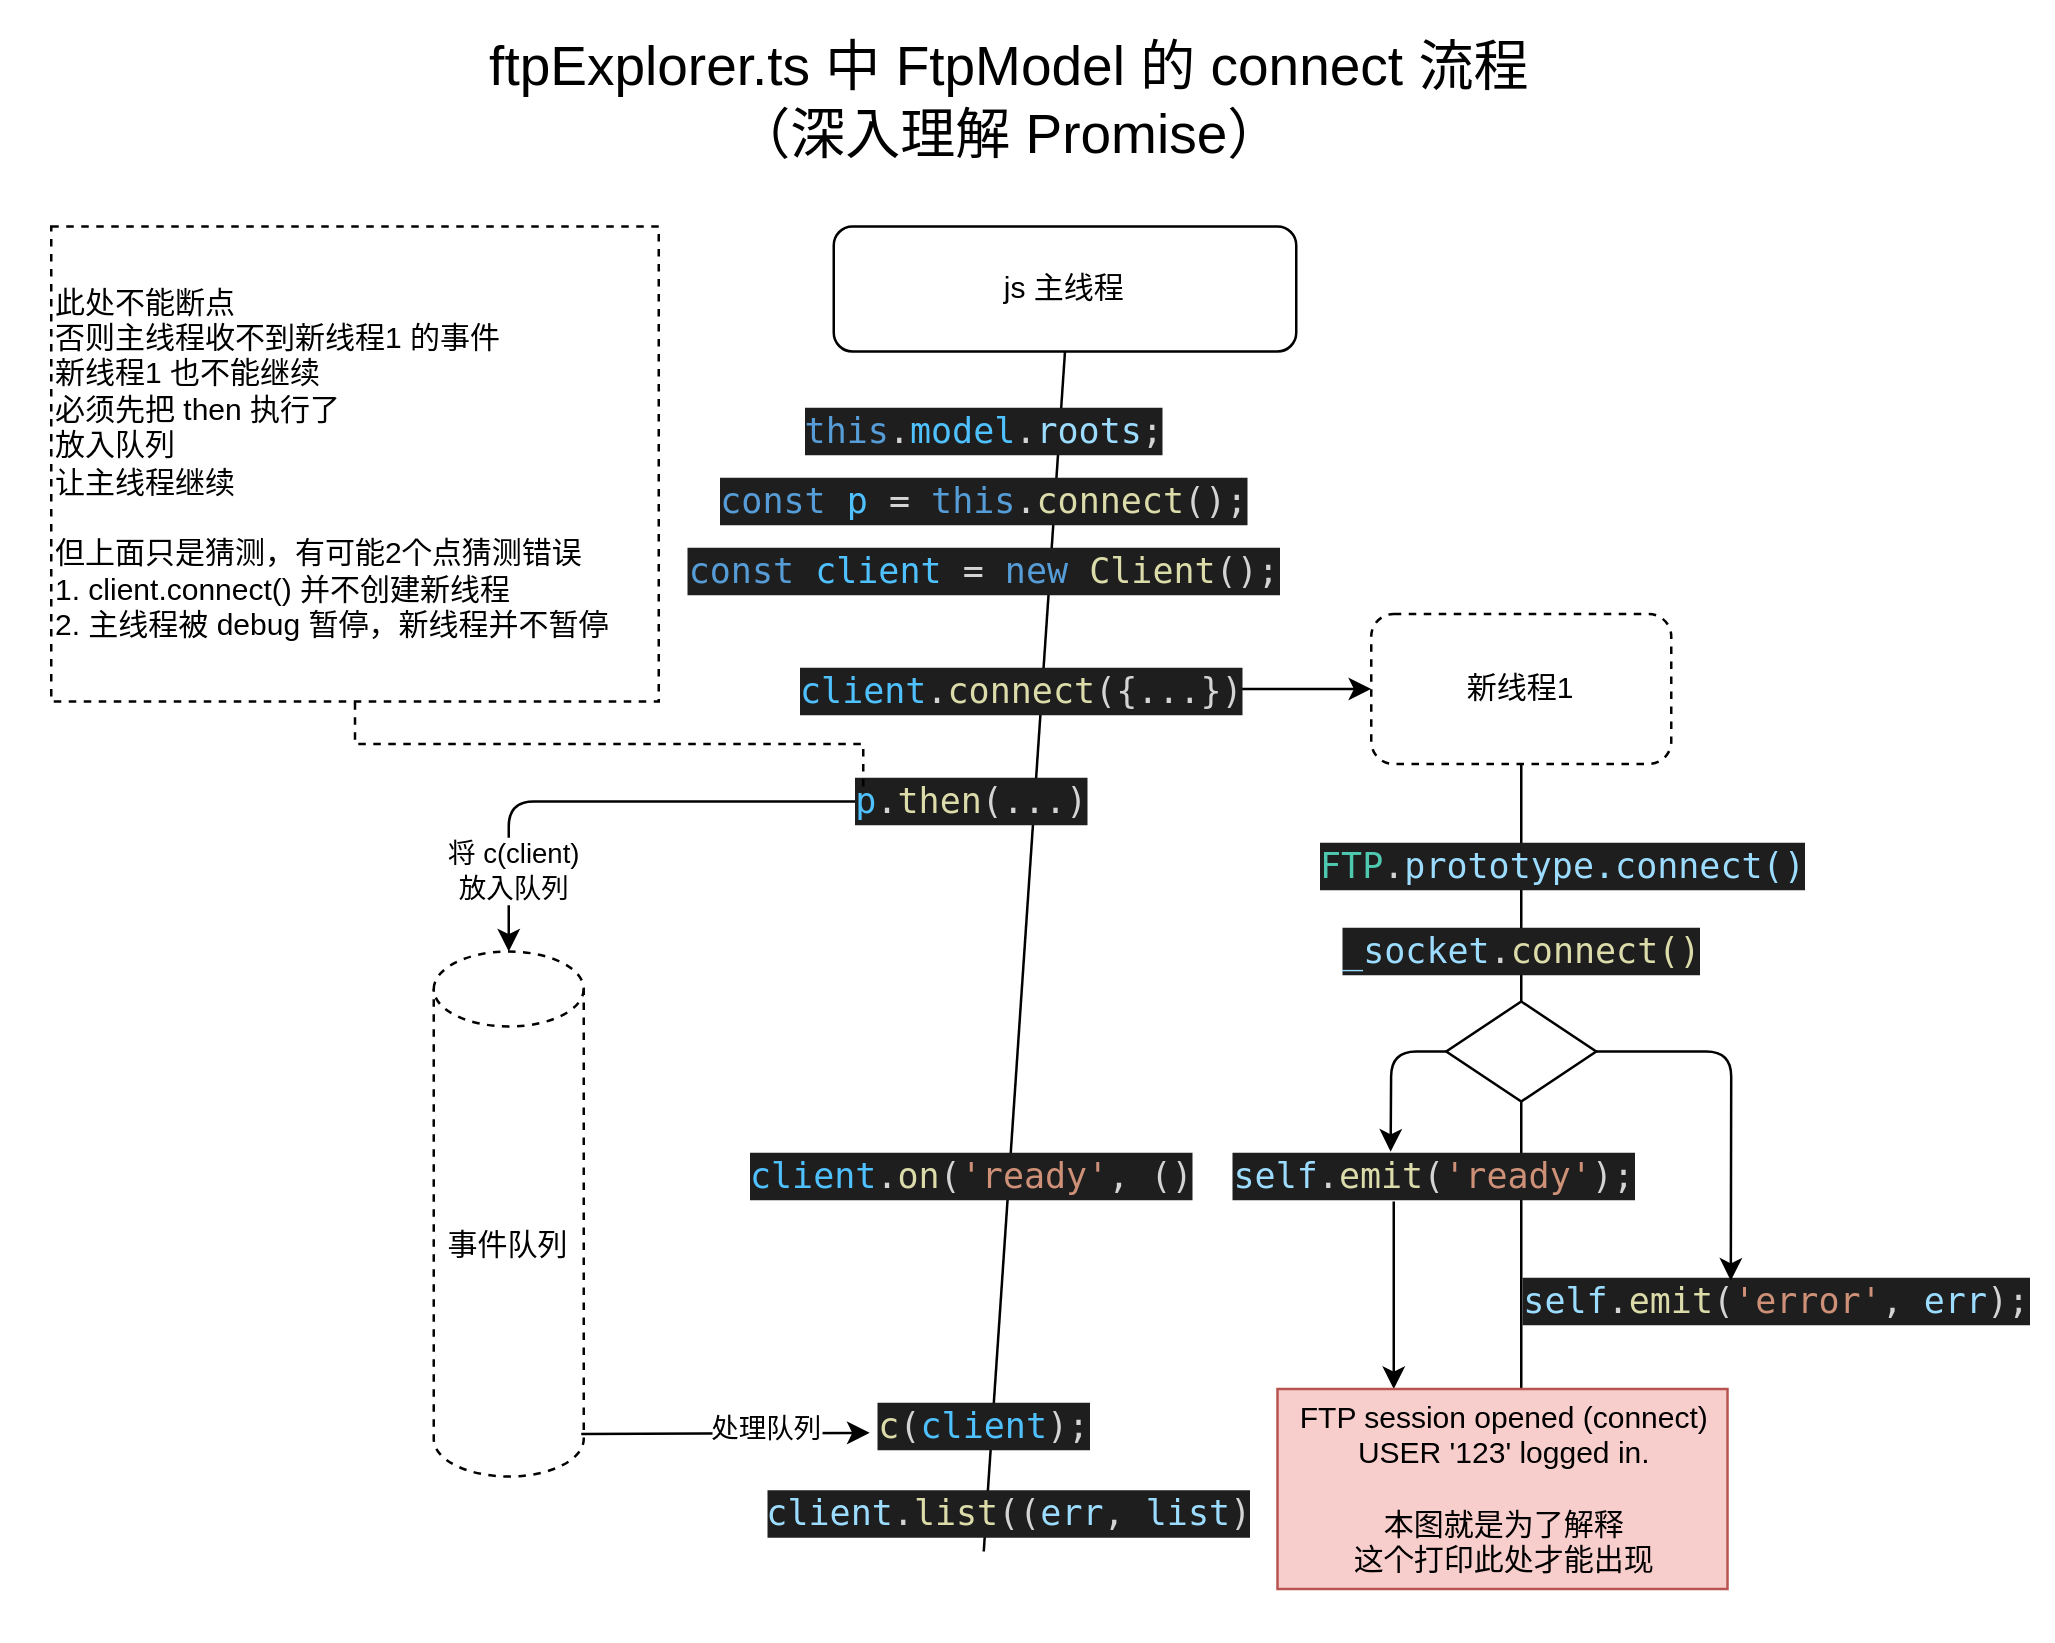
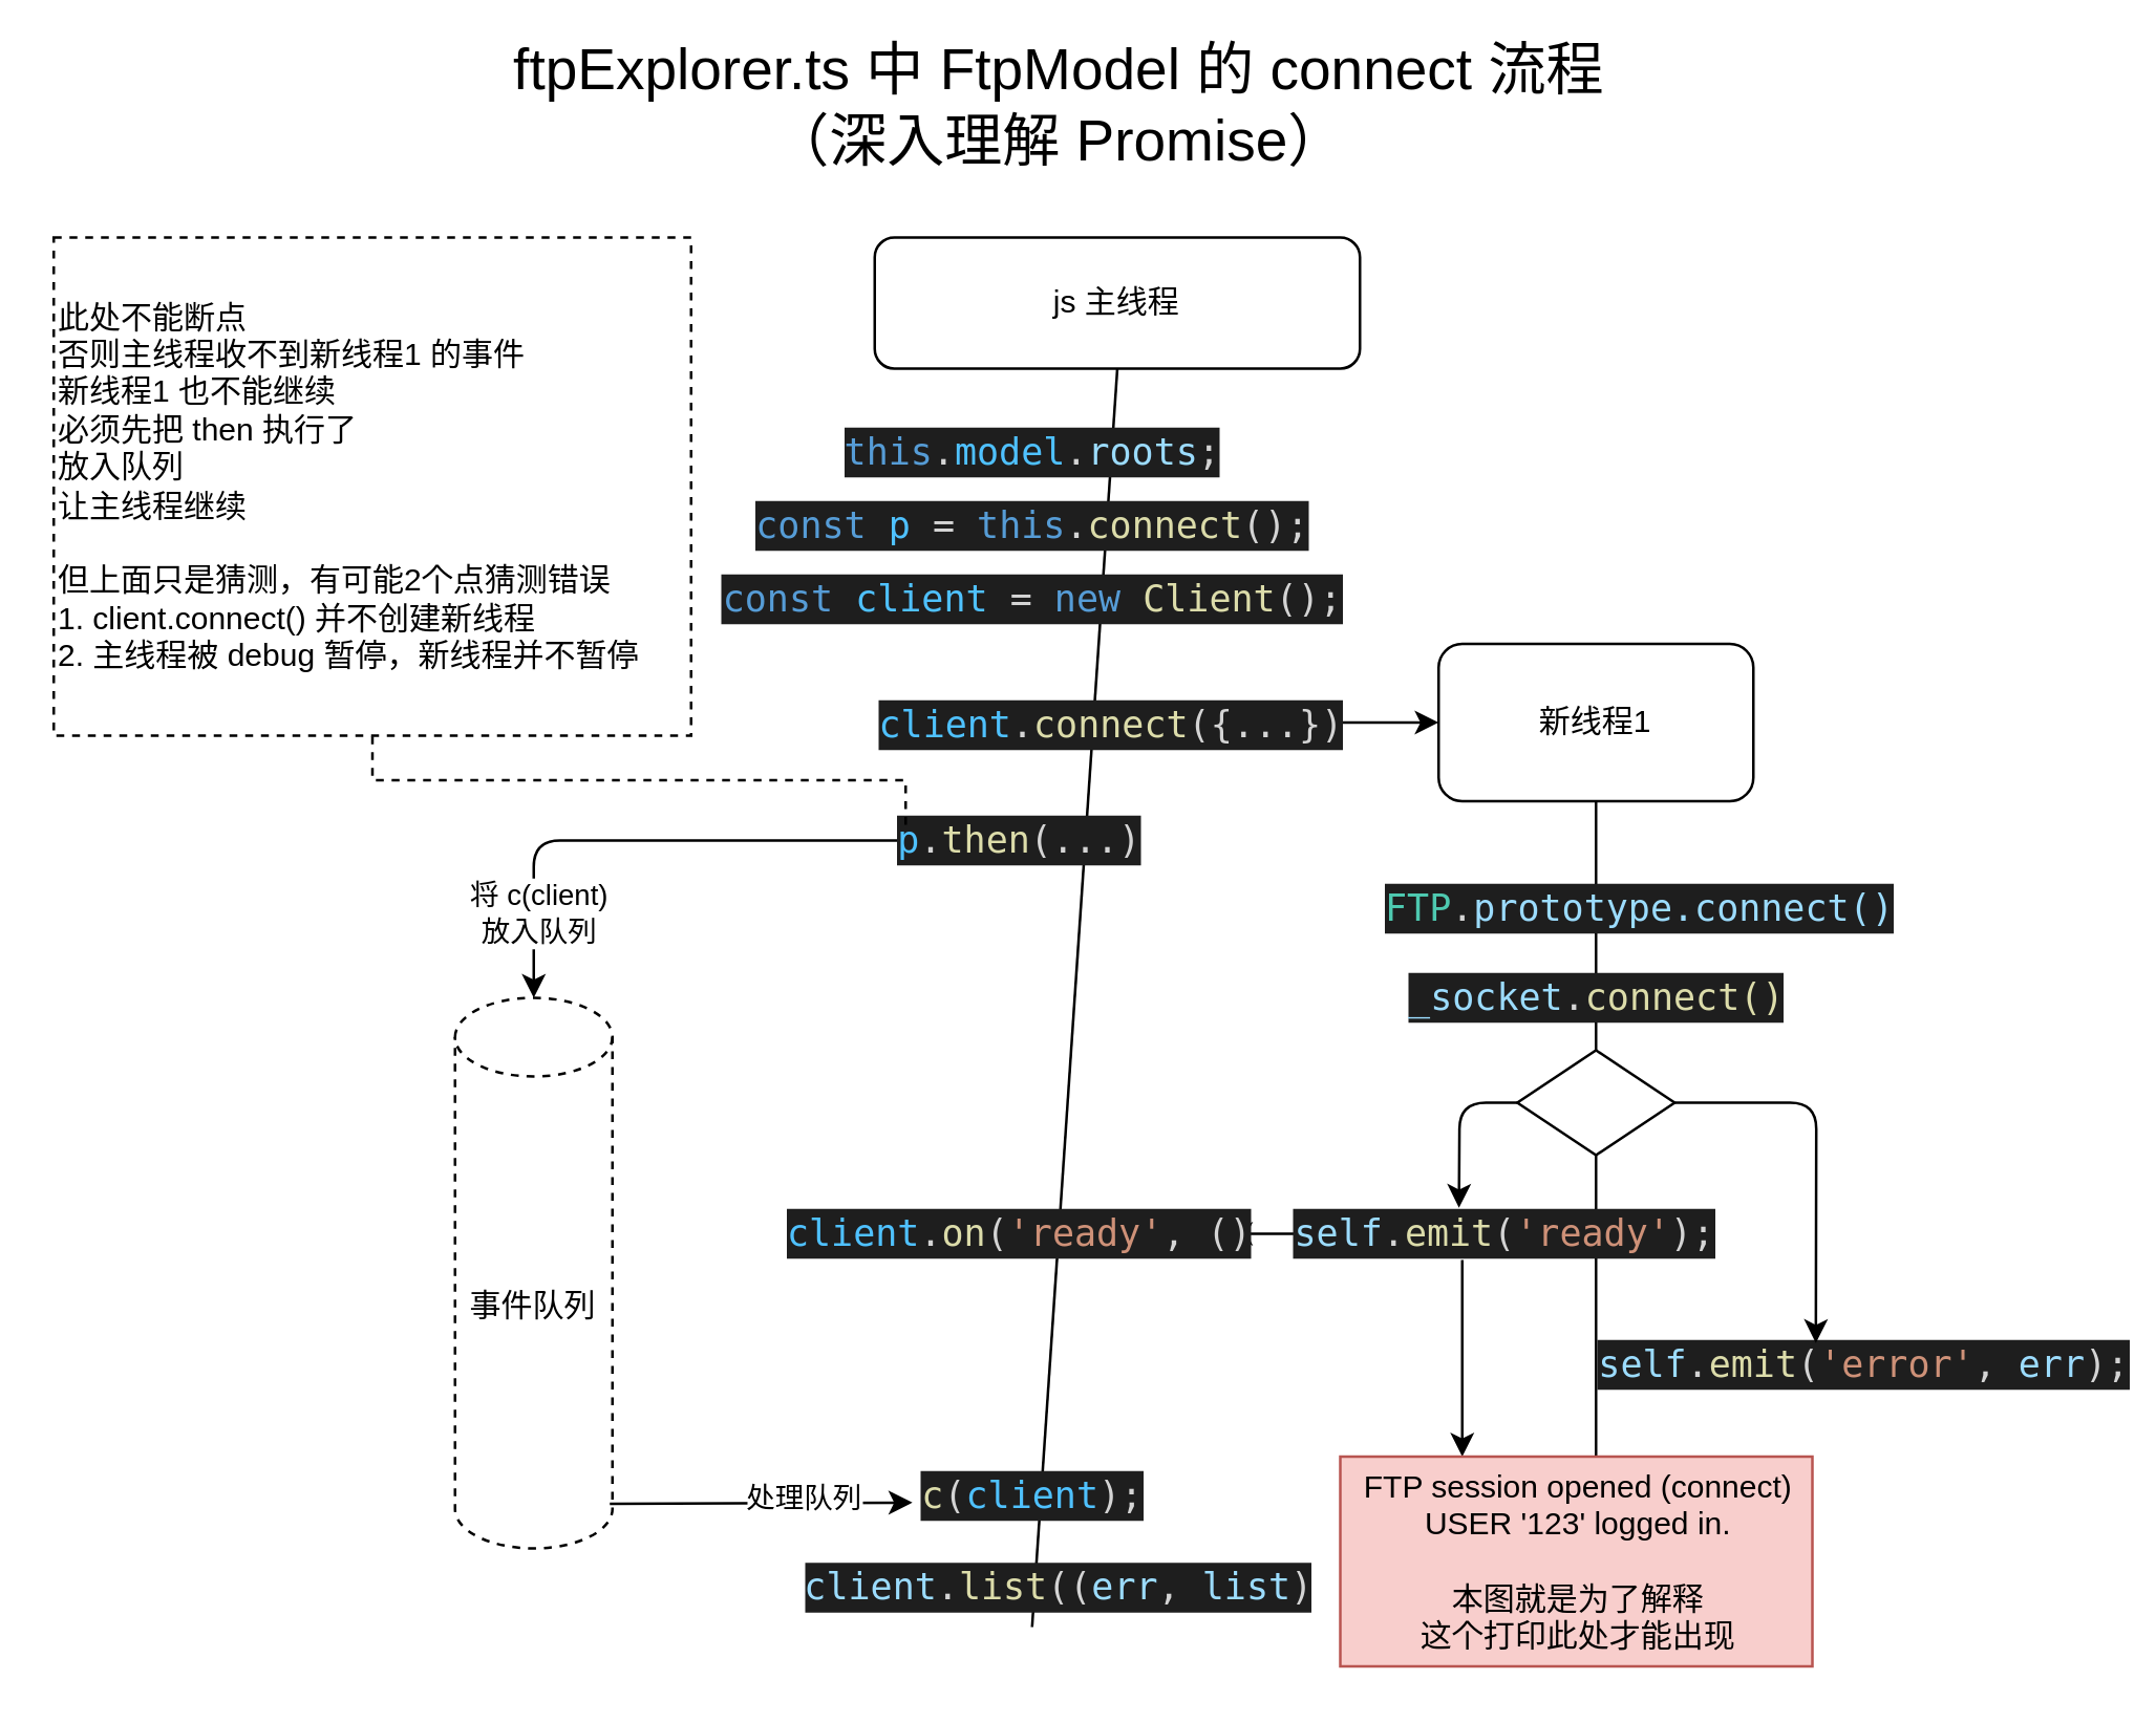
- <mxCell id="8" value="&lt;div style=&quot;color: rgb(212 , 212 , 212) ; background-color: rgb(30 , 30 , 30) ; font-family: &amp;#34;source han sans hw sc&amp;#34; , &amp;#34;droid sans mono&amp;#34; , monospace , monospace , &amp;#34;droid sans fallback&amp;#34; ; font-weight: normal ; font-size: 14px ; line-height: 19px&quot;&gt;&lt;div&gt;&lt;span style=&quot;color: #4fc1ff&quot;&gt;client&lt;/span&gt;&lt;span style=&quot;color: #d4d4d4&quot;&gt;.&lt;/span&gt;&lt;span style=&quot;color: #dcdcaa&quot;&gt;connect&lt;/span&gt;&lt;span style=&quot;color: #d4d4d4&quot;&gt;({...})&lt;/span&gt;&lt;/div&gt;&lt;/div&gt;" style="text;whiteSpace=wrap;html=1;" parent="1" vertex="1"><mxGeometry x="318" y="260" width="140" height="30" as="geometry" /></mxCell>
+ <mxCell id="8" value="&lt;div style=&quot;color: rgb(212 , 212 , 212) ; background-color: rgb(30 , 30 , 30) ; font-family: &amp;#34;source han sans hw sc&amp;#34; , &amp;#34;droid sans mono&amp;#34; , monospace , monospace , &amp;#34;droid sans fallback&amp;#34; ; font-weight: normal ; font-size: 14px ; line-height: 19px&quot;&gt;&lt;div&gt;&lt;span style=&quot;color: #4fc1ff&quot;&gt;client&lt;/span&gt;&lt;span style=&quot;color: #d4d4d4&quot;&gt;.&lt;/span&gt;&lt;span style=&quot;color: #dcdcaa&quot;&gt;connect&lt;/span&gt;&lt;span style=&quot;color: #d4d4d4&quot;&gt;({...})&lt;/span&gt;&lt;/div&gt;&lt;/div&gt;" style="text;whiteSpace=wrap;html=1;" parent="1" vertex="1"><mxGeometry x="333" y="260" width="140" height="30" as="geometry" /></mxCell>
- <mxCell id="9" value="新线程1" style="rounded=1;whiteSpace=wrap;html=1;dashed=1;" parent="1" vertex="1"><mxGeometry x="548" y="245" width="120" height="60" as="geometry" /></mxCell>
+ <mxCell id="9" value="新线程1" style="rounded=1;whiteSpace=wrap;html=1;" parent="1" vertex="1"><mxGeometry x="548" y="245" width="120" height="60" as="geometry" /></mxCell>
+ <mxCell id="13" value="" style="edgeStyle=none;html=1;" parent="1" source="15" target="25" edge="1"><mxGeometry relative="1" as="geometry" /></mxCell>
